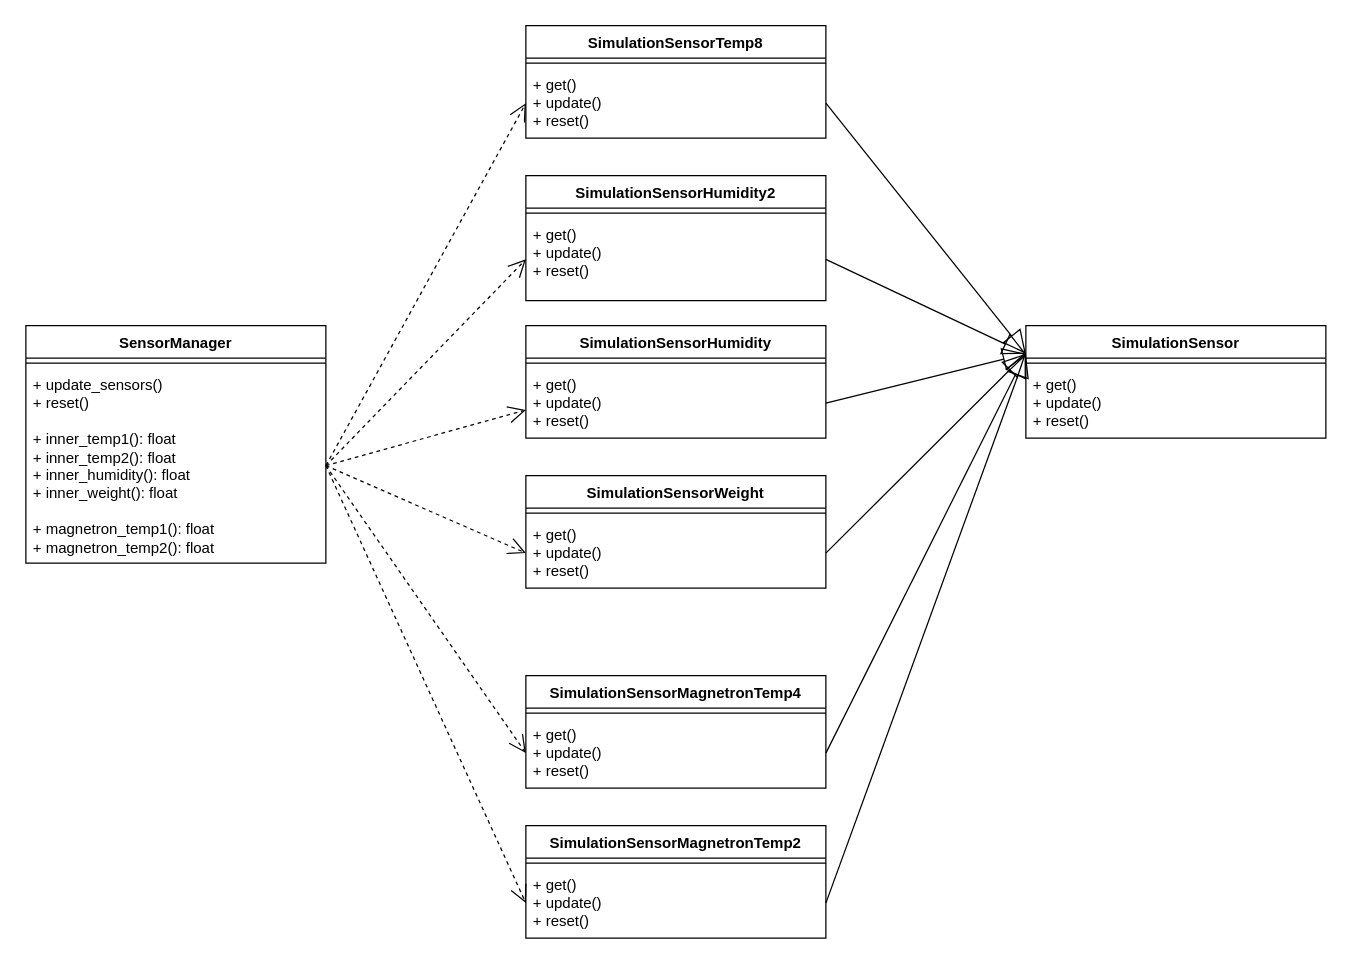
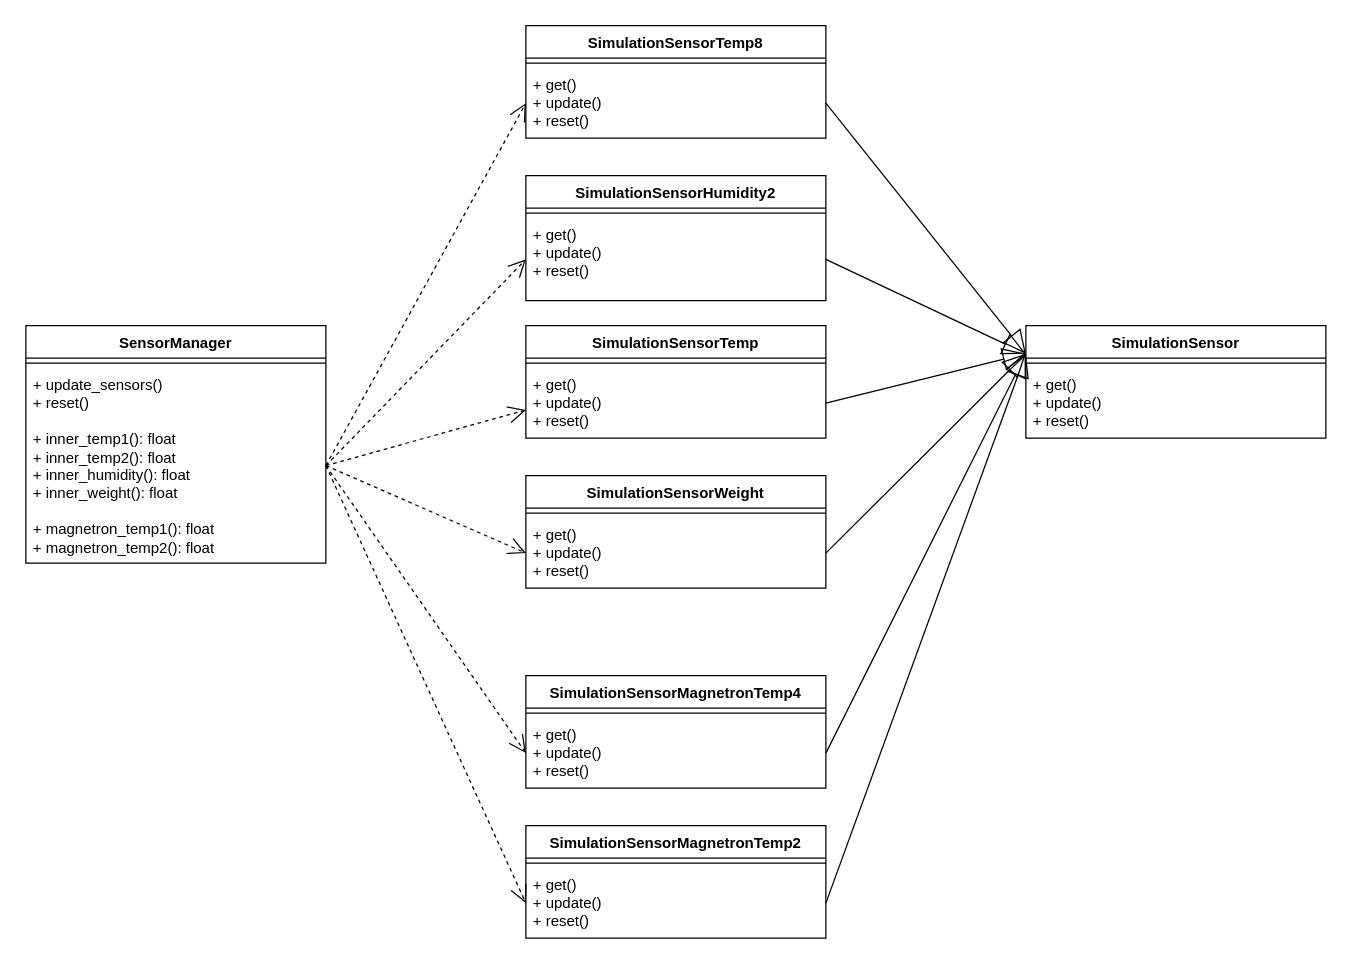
- <mxCell id="11" value="SimulationSensorHumidity" style="swimlane;fontStyle=1;align=center;verticalAlign=top;childLayout=stackLayout;horizontal=1;startSize=26;horizontalStack=0;resizeParent=1;resizeParentMax=0;resizeLast=0;collapsible=1;marginBottom=0;whiteSpace=wrap;html=1;" vertex="1" parent="1"><mxGeometry x="420" y="260" width="240" height="90" as="geometry" /></mxCell>
+ <mxCell id="11" value="SimulationSensorTemp" style="swimlane;fontStyle=1;align=center;verticalAlign=top;childLayout=stackLayout;horizontal=1;startSize=26;horizontalStack=0;resizeParent=1;resizeParentMax=0;resizeLast=0;collapsible=1;marginBottom=0;whiteSpace=wrap;html=1;" vertex="1" parent="1"><mxGeometry x="420" y="260" width="240" height="90" as="geometry" /></mxCell>
